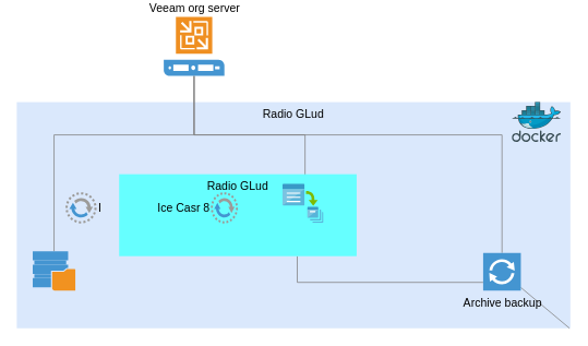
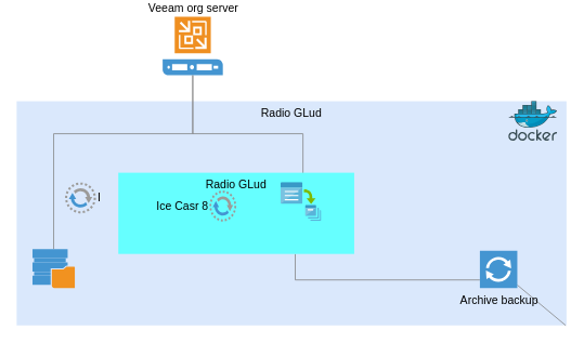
- <mxCell id="4" style="edgeStyle=orthogonalEdgeStyle;rounded=0;html=1;startSize=10;endSize=10;jettySize=auto;orthogonalLoop=1;fontSize=14;endArrow=none;endFill=0;strokeColor=#808080;" edge="1" parent="1" source="5" target="10"><mxGeometry relative="1" as="geometry"><Array as="points"><mxPoint x="236.5" y="164" /><mxPoint x="612.5" y="164" /></Array></mxGeometry></mxCell>
- <mxCell id="11" value="I" style="shadow=0;dashed=0;html=1;strokeColor=none;fillColor=#4495D1;labelPosition=right;verticalLabelPosition=middle;verticalAlign=middle;shape=mxgraph.veeam.2d.data_mover;fontSize=14;align=left;" vertex="1" parent="1"><mxGeometry x="79.5" y="234" width="38" height="38" as="geometry" /></mxCell>
+ <mxCell id="11" value="I" style="shadow=0;dashed=0;html=1;strokeColor=none;fillColor=#4495D1;labelPosition=right;verticalLabelPosition=middle;verticalAlign=middle;shape=mxgraph.veeam.2d.data_mover;fontSize=14;align=left;" vertex="1" parent="1"><mxGeometry x="79.5" y="224" width="38" height="38" as="geometry" /></mxCell>
